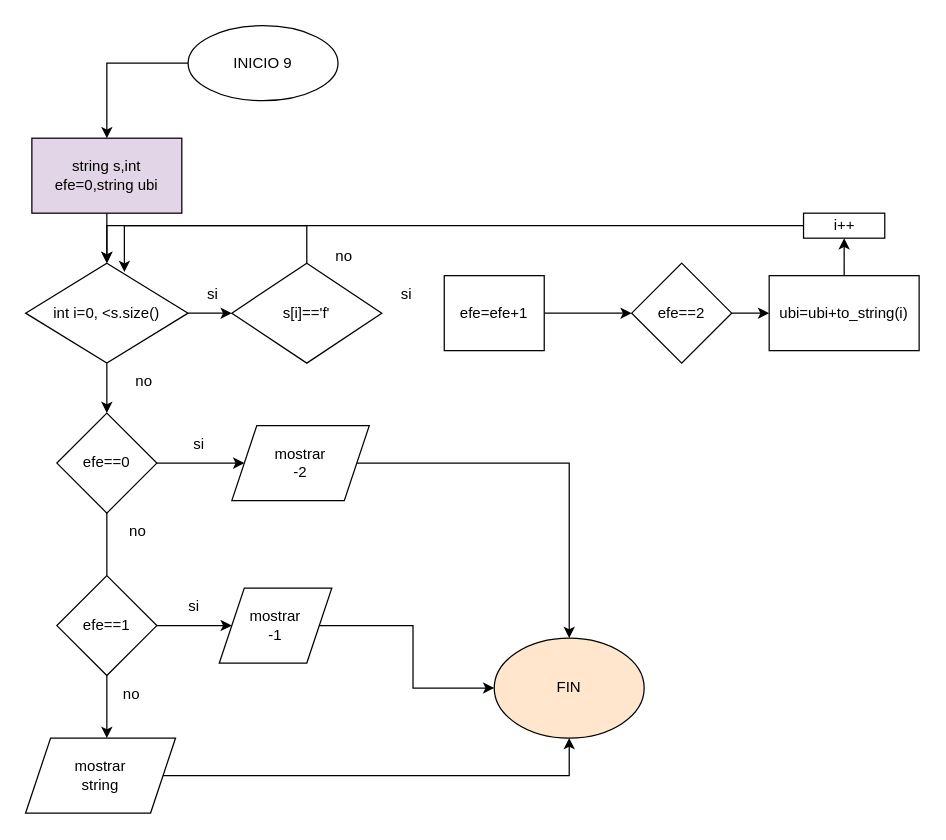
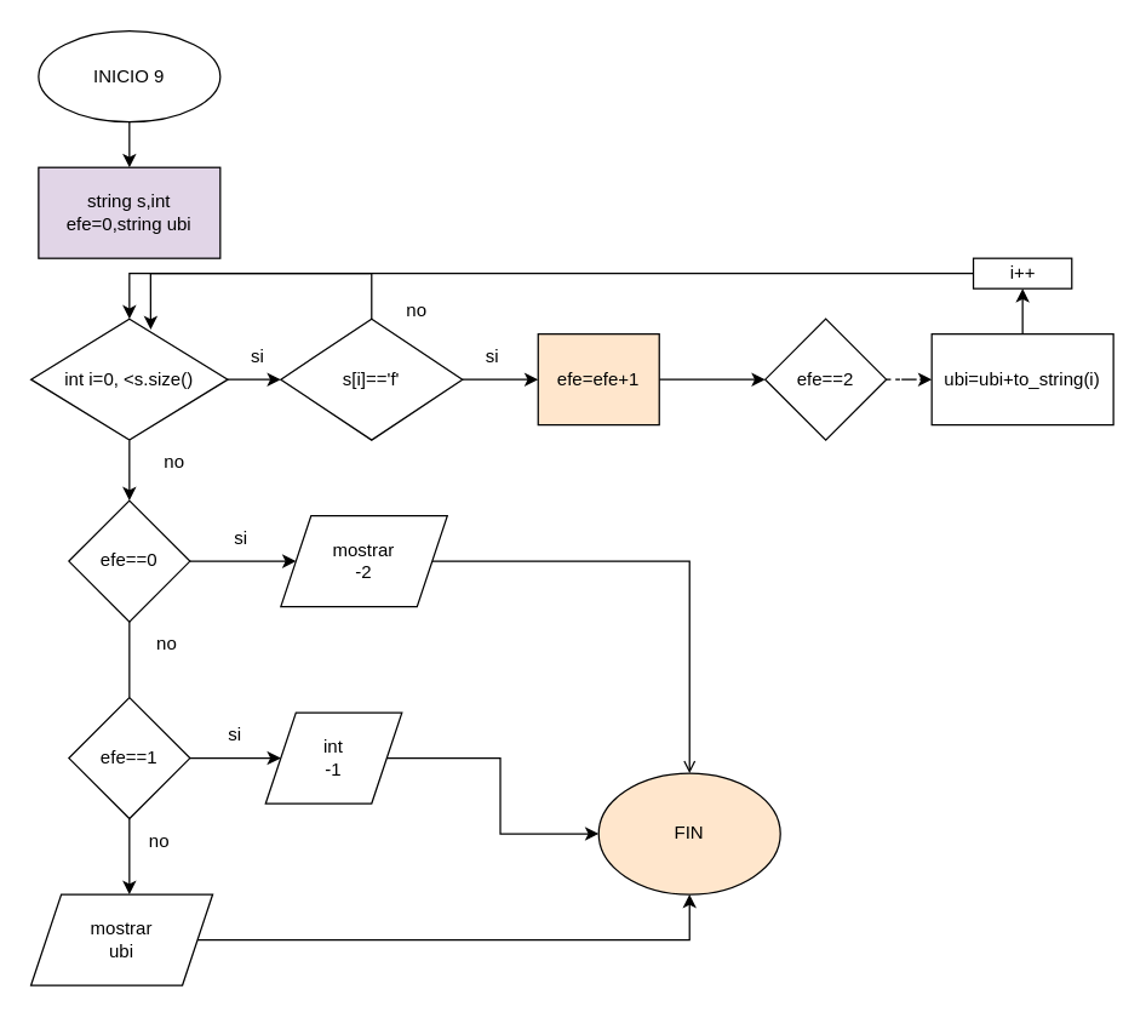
- <mxCell id="3" value="INICIO 9" style="ellipse;whiteSpace=wrap;html=1;" vertex="1" parent="1"><mxGeometry x="150" y="20" width="120" height="60" as="geometry" /></mxCell>
+ <mxCell id="3" value="INICIO 9" style="ellipse;whiteSpace=wrap;html=1;" vertex="1" parent="1"><mxGeometry x="25" y="20" width="120" height="60" as="geometry" /></mxCell>
- <mxCell id="4" value="" style="edgeStyle=orthogonalEdgeStyle;rounded=0;orthogonalLoop=1;jettySize=auto;html=1;" edge="1" parent="1" source="5" target="8"><mxGeometry relative="1" as="geometry" /></mxCell>
+ <mxCell id="9" value="" style="edgeStyle=orthogonalEdgeStyle;rounded=0;orthogonalLoop=1;jettySize=auto;html=1;" edge="1" parent="1" source="10" target="12"><mxGeometry relative="1" as="geometry" /></mxCell>
- <mxCell id="12" value="efe=efe+1" style="whiteSpace=wrap;html=1;" vertex="1" parent="1"><mxGeometry x="355" y="220" width="80" height="60" as="geometry" /></mxCell>
+ <mxCell id="12" value="efe=efe+1" style="whiteSpace=wrap;html=1;fillColor=#ffe6cc;" vertex="1" parent="1"><mxGeometry x="355" y="220" width="80" height="60" as="geometry" /></mxCell>
- <mxCell id="13" value="" style="edgeStyle=orthogonalEdgeStyle;rounded=0;orthogonalLoop=1;jettySize=auto;html=1;" edge="1" parent="1" source="14" target="16"><mxGeometry relative="1" as="geometry" /></mxCell>
+ <mxCell id="13" value="" style="edgeStyle=orthogonalEdgeStyle;rounded=0;orthogonalLoop=1;jettySize=auto;html=1;dashed=1;" edge="1" parent="1" source="14" target="16"><mxGeometry relative="1" as="geometry" /></mxCell>
- <mxCell id="28" value="mostrar&lt;div&gt;-1&lt;/div&gt;" style="shape=parallelogram;perimeter=parallelogramPerimeter;whiteSpace=wrap;html=1;fixedSize=1;" vertex="1" parent="1"><mxGeometry x="175" y="470" width="90" height="60" as="geometry" /></mxCell>
+ <mxCell id="28" value="int&lt;div&gt;-1&lt;/div&gt;" style="shape=parallelogram;perimeter=parallelogramPerimeter;whiteSpace=wrap;html=1;fixedSize=1;" vertex="1" parent="1"><mxGeometry x="175" y="470" width="90" height="60" as="geometry" /></mxCell>
- <mxCell id="22" style="edgeStyle=orthogonalEdgeStyle;rounded=0;orthogonalLoop=1;jettySize=auto;html=1;" edge="1" parent="1" source="23" target="31"><mxGeometry relative="1" as="geometry" /></mxCell>
+ <mxCell id="22" style="edgeStyle=orthogonalEdgeStyle;rounded=0;orthogonalLoop=1;jettySize=auto;html=1;endArrow=open;" edge="1" parent="1" source="23" target="31"><mxGeometry relative="1" as="geometry" /></mxCell>
- <mxCell id="30" value="mostrar&lt;div&gt;string&lt;/div&gt;" style="shape=parallelogram;perimeter=parallelogramPerimeter;whiteSpace=wrap;html=1;fixedSize=1;" vertex="1" parent="1"><mxGeometry x="20" y="590" width="120" height="60" as="geometry" /></mxCell>
+ <mxCell id="30" value="mostrar&lt;div&gt;ubi&lt;/div&gt;" style="shape=parallelogram;perimeter=parallelogramPerimeter;whiteSpace=wrap;html=1;fixedSize=1;" vertex="1" parent="1"><mxGeometry x="20" y="590" width="120" height="60" as="geometry" /></mxCell>
